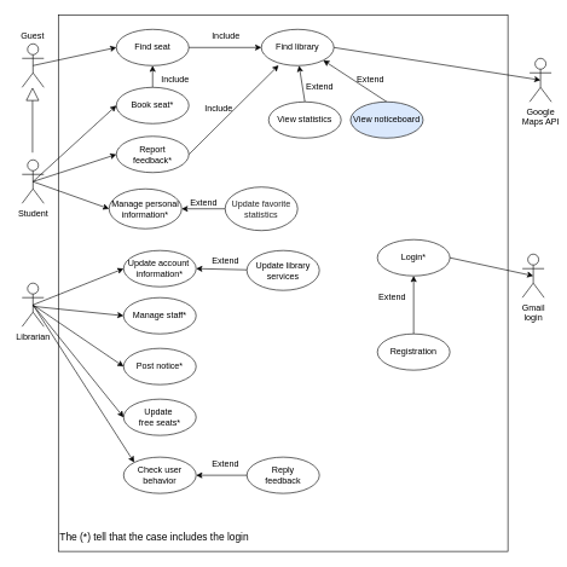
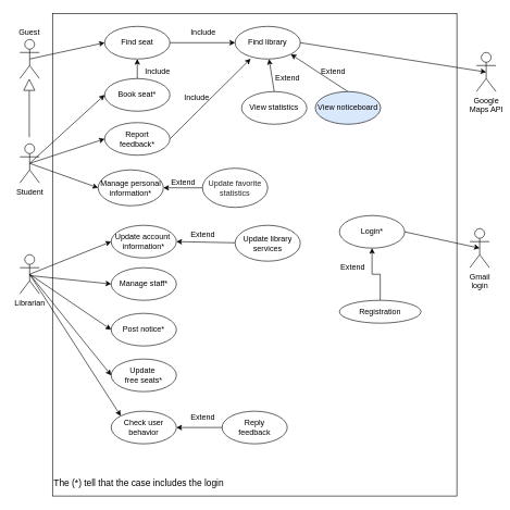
- <mxCell id="51" value="Update library&lt;br&gt;services" style="ellipse;whiteSpace=wrap;html=1;" vertex="1" parent="1"><mxGeometry x="340" y="345" width="100" height="55" as="geometry" /></mxCell>
+ <mxCell id="51" value="Update library&lt;br&gt;services" style="ellipse;whiteSpace=wrap;html=1;" vertex="1" parent="1"><mxGeometry x="360" y="345" width="100" height="55" as="geometry" /></mxCell>
- <mxCell id="23" value="Registration" style="ellipse;whiteSpace=wrap;html=1;" vertex="1" parent="1"><mxGeometry x="520" y="460" width="100" height="50" as="geometry" /></mxCell>
+ <mxCell id="23" value="Registration" style="ellipse;whiteSpace=wrap;html=1;" vertex="1" parent="1"><mxGeometry x="520" y="460" width="125" height="35" as="geometry" /></mxCell>
